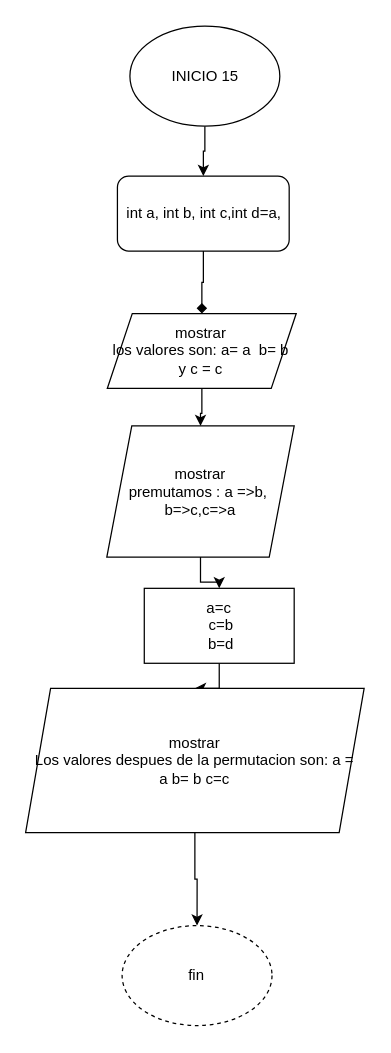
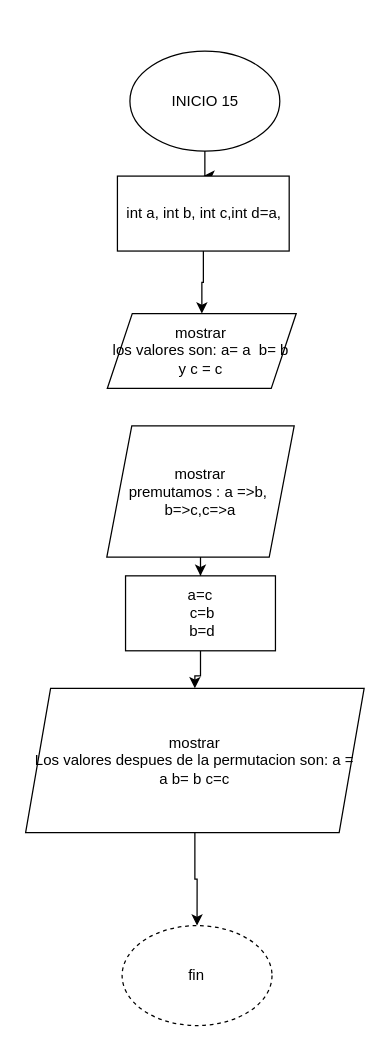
- <mxCell id="3" value="INICIO 15" style="ellipse;whiteSpace=wrap;html=1;" vertex="1" parent="1"><mxGeometry x="103.5" y="20" width="120" height="80" as="geometry" /></mxCell>
+ <mxCell id="3" value="INICIO 15" style="ellipse;whiteSpace=wrap;html=1;" vertex="1" parent="1"><mxGeometry x="103.5" y="40" width="120" height="80" as="geometry" /></mxCell>
- <mxCell id="5" value="int a, int b, int c,int d=a," style="whiteSpace=wrap;html=1;rounded=1;" vertex="1" parent="1"><mxGeometry x="93.5" y="140" width="137.5" height="60" as="geometry" /></mxCell>
+ <mxCell id="5" value="int a, int b, int c,int d=a," style="whiteSpace=wrap;html=1;" vertex="1" parent="1"><mxGeometry x="93.5" y="140" width="137.5" height="60" as="geometry" /></mxCell>
- <mxCell id="4" value="" style="edgeStyle=orthogonalEdgeStyle;rounded=0;orthogonalLoop=1;jettySize=auto;html=1;endArrow=diamond;" edge="1" parent="1" source="5" target="7"><mxGeometry relative="1" as="geometry" /></mxCell>
+ <mxCell id="4" value="" style="edgeStyle=orthogonalEdgeStyle;rounded=0;orthogonalLoop=1;jettySize=auto;html=1;" edge="1" parent="1" source="5" target="7"><mxGeometry relative="1" as="geometry" /></mxCell>
- <mxCell id="6" value="" style="edgeStyle=orthogonalEdgeStyle;rounded=0;orthogonalLoop=1;jettySize=auto;html=1;" edge="1" parent="1" source="7" target="9"><mxGeometry relative="1" as="geometry" /></mxCell>
- <mxCell id="11" value="&lt;div&gt;a=c&lt;/div&gt;&lt;div&gt;&amp;nbsp;c=b&lt;/div&gt;&lt;div&gt;&amp;nbsp;b=d&lt;/div&gt;" style="whiteSpace=wrap;html=1;" vertex="1" parent="1"><mxGeometry x="115.005" y="470" width="120" height="60" as="geometry" /></mxCell>
+ <mxCell id="11" value="&lt;div&gt;a=c&lt;/div&gt;&lt;div&gt;&amp;nbsp;c=b&lt;/div&gt;&lt;div&gt;&amp;nbsp;b=d&lt;/div&gt;" style="whiteSpace=wrap;html=1;" vertex="1" parent="1"><mxGeometry x="100.005" y="460" width="120" height="60" as="geometry" /></mxCell>
